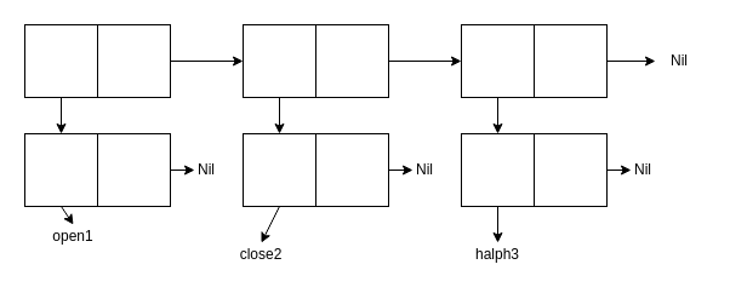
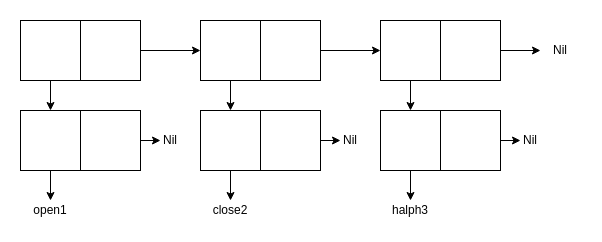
- <mxCell id="30" value="open1" style="text;html=1;strokeColor=none;fillColor=none;align=center;verticalAlign=middle;whiteSpace=wrap;rounded=0;" parent="1" vertex="1"><mxGeometry x="40" y="185" width="40" height="20" as="geometry" /></mxCell>
+ <mxCell id="30" value="open1" style="text;html=1;strokeColor=none;fillColor=none;align=center;verticalAlign=middle;whiteSpace=wrap;rounded=0;" parent="1" vertex="1"><mxGeometry x="30" y="200" width="40" height="20" as="geometry" /></mxCell>
- <mxCell id="31" value="close2" style="text;html=1;strokeColor=none;fillColor=none;align=center;verticalAlign=middle;whiteSpace=wrap;rounded=0;" parent="1" vertex="1"><mxGeometry x="195" y="200" width="40" height="20" as="geometry" /></mxCell>
+ <mxCell id="31" value="close2" style="text;html=1;strokeColor=none;fillColor=none;align=center;verticalAlign=middle;whiteSpace=wrap;rounded=0;" parent="1" vertex="1"><mxGeometry x="210" y="200" width="40" height="20" as="geometry" /></mxCell>
